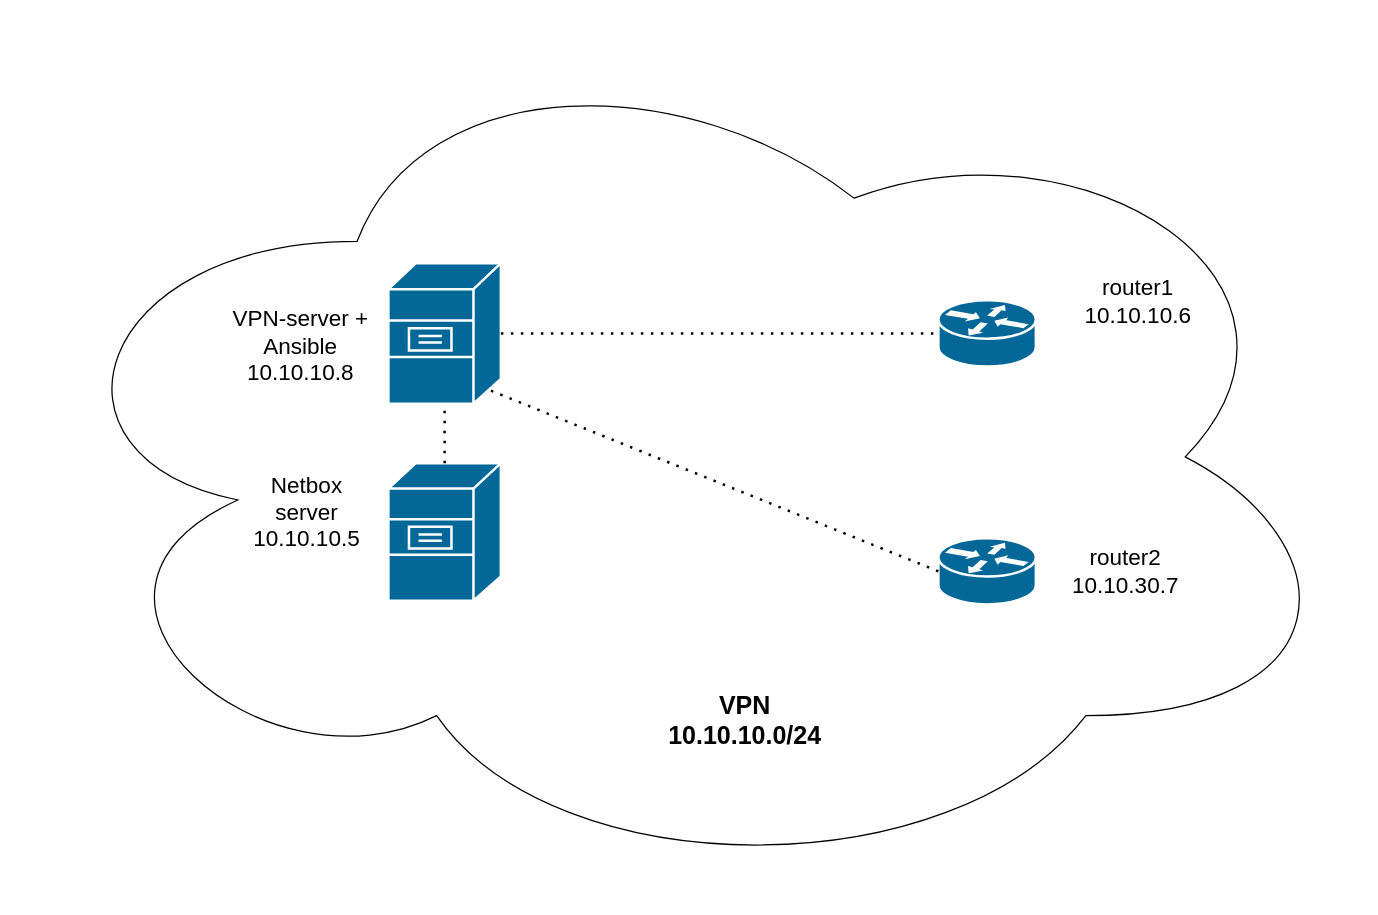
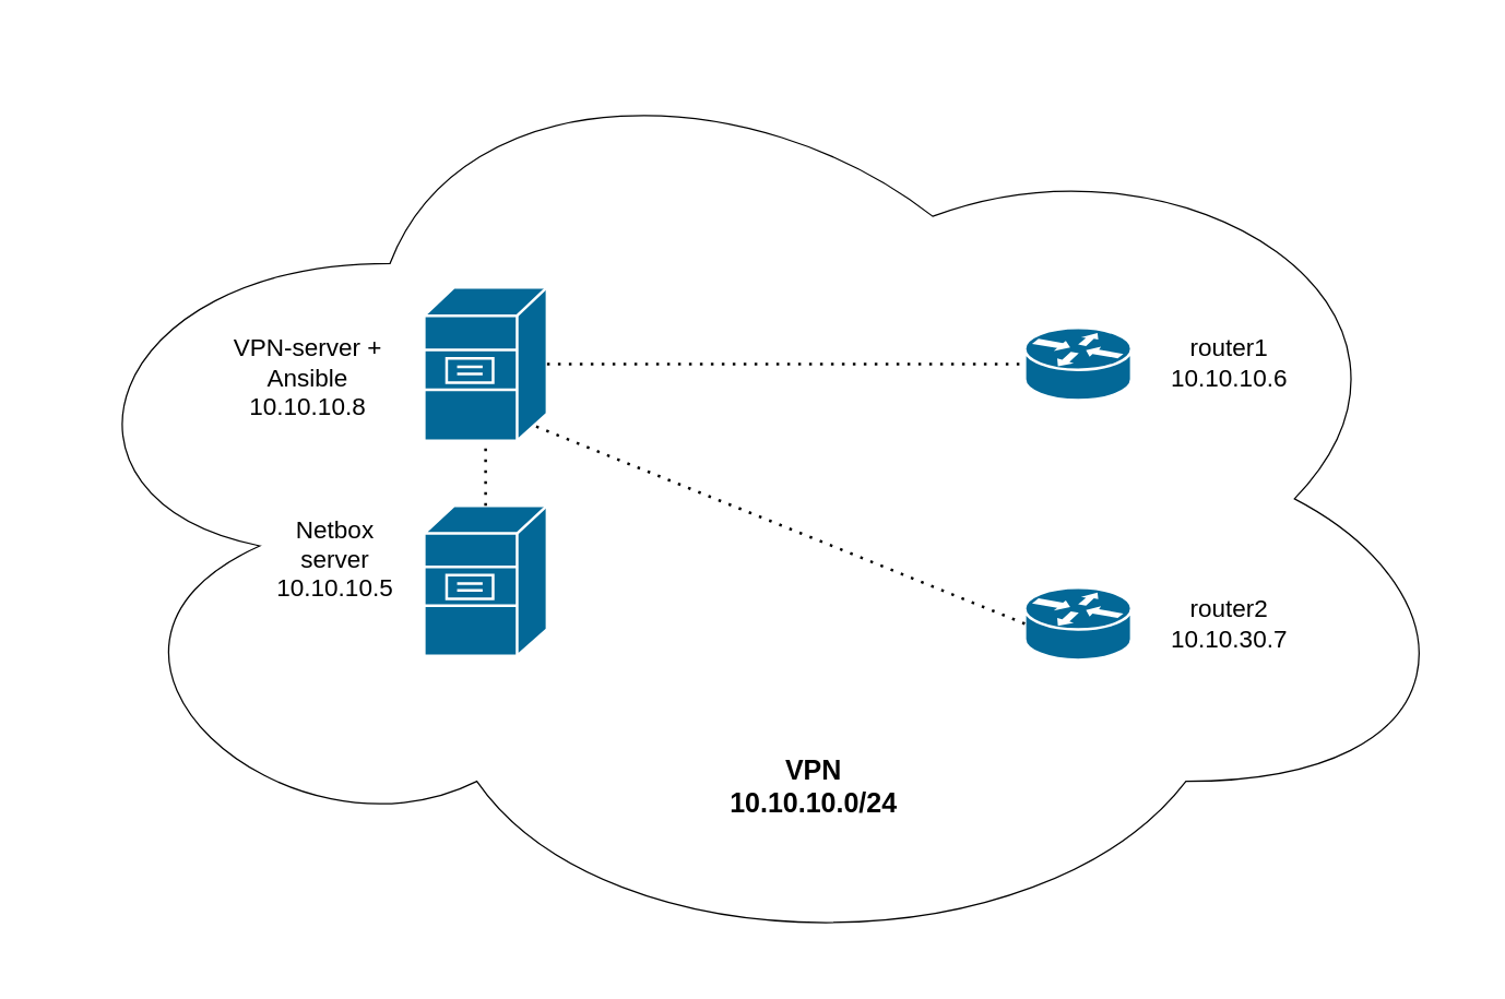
- <mxCell id="13" value="&lt;span style=&quot;font-size: 18px;&quot;&gt;router1&lt;/span&gt;&lt;br&gt;&lt;div&gt;&lt;font style=&quot;font-size: 18px;&quot;&gt;10.10.10.6&lt;/font&gt;&lt;/div&gt;" style="text;html=1;align=center;verticalAlign=middle;whiteSpace=wrap;rounded=0;" vertex="1" parent="1"><mxGeometry x="850" y="221.25" width="120" height="40" as="geometry" /></mxCell>
+ <mxCell id="13" value="&lt;span style=&quot;font-size: 18px;&quot;&gt;router1&lt;/span&gt;&lt;br&gt;&lt;div&gt;&lt;font style=&quot;font-size: 18px;&quot;&gt;10.10.10.6&lt;/font&gt;&lt;/div&gt;" style="text;html=1;align=center;verticalAlign=middle;whiteSpace=wrap;rounded=0;" vertex="1" parent="1"><mxGeometry x="840" y="246.25" width="120" height="40" as="geometry" /></mxCell>
- <mxCell id="11" value="&lt;font style=&quot;font-size: 18px;&quot;&gt;VPN-server + Ansible&lt;/font&gt;&lt;div&gt;&lt;font style=&quot;font-size: 18px;&quot;&gt;10.10.10.8&lt;/font&gt;&lt;/div&gt;" style="text;html=1;align=center;verticalAlign=middle;whiteSpace=wrap;rounded=0;" vertex="1" parent="1"><mxGeometry x="170" y="239.75" width="140" height="73.75" as="geometry" /></mxCell>
+ <mxCell id="11" value="&lt;font style=&quot;font-size: 18px;&quot;&gt;VPN-server + Ansible&lt;/font&gt;&lt;div&gt;&lt;font style=&quot;font-size: 18px;&quot;&gt;10.10.10.8&lt;/font&gt;&lt;/div&gt;" style="text;html=1;align=center;verticalAlign=middle;whiteSpace=wrap;rounded=0;" vertex="1" parent="1"><mxGeometry x="155" y="239.75" width="140" height="73.75" as="geometry" /></mxCell>
